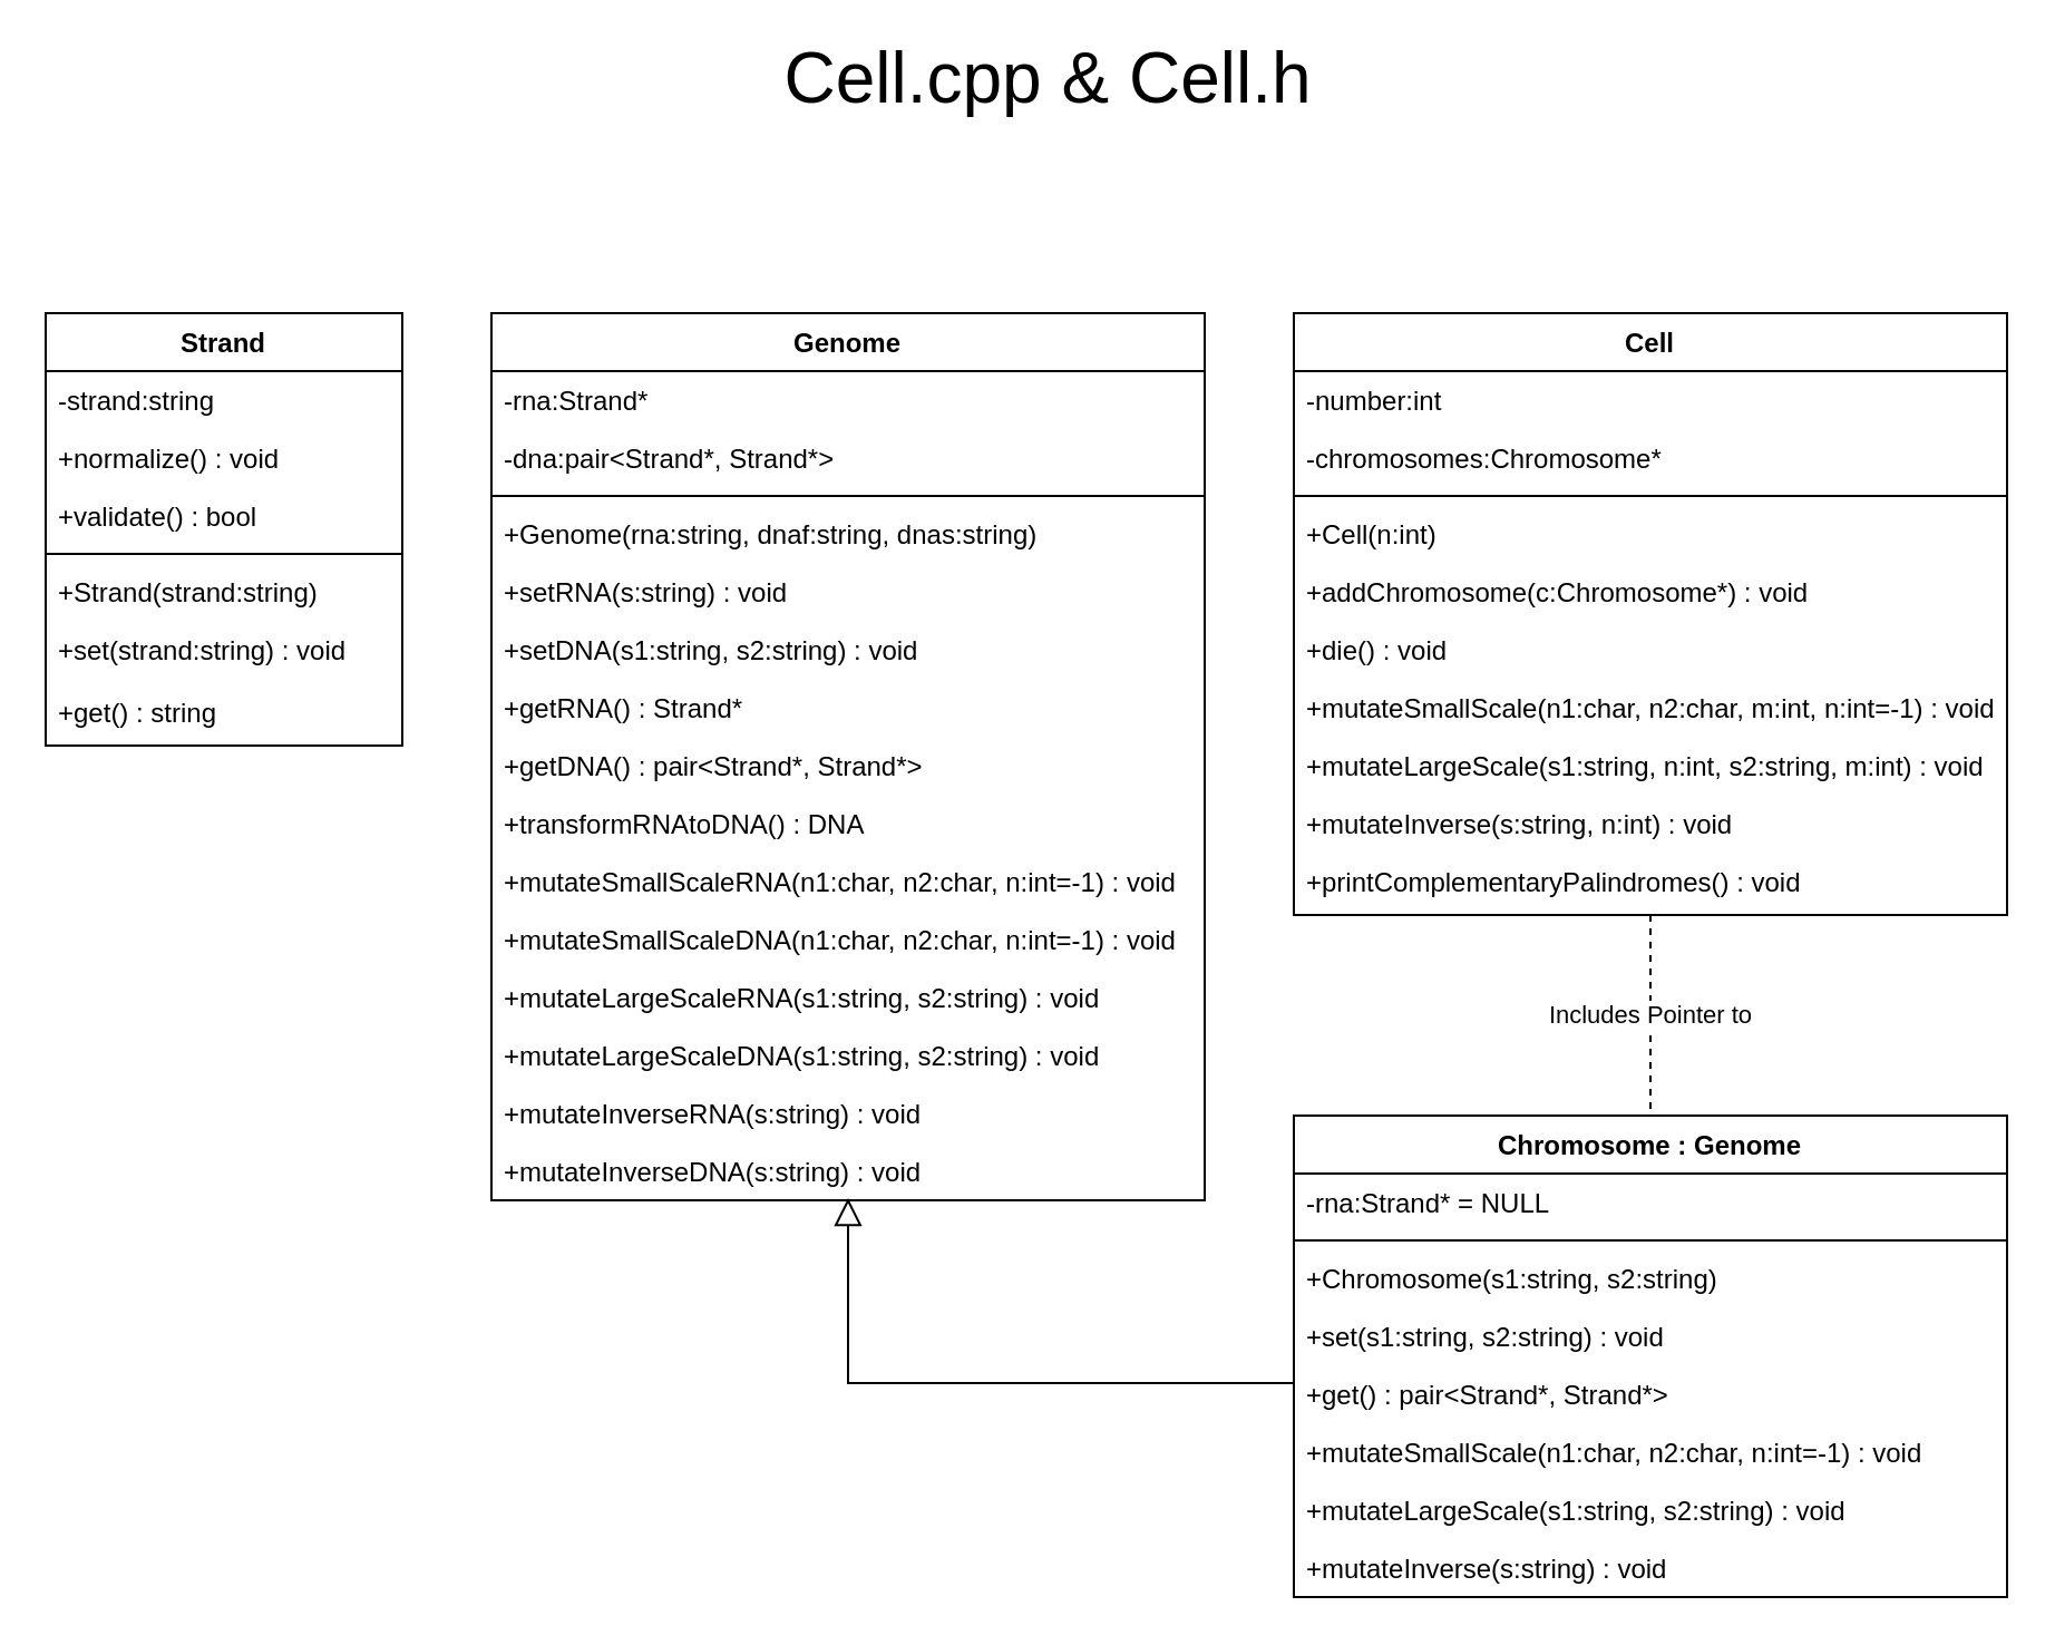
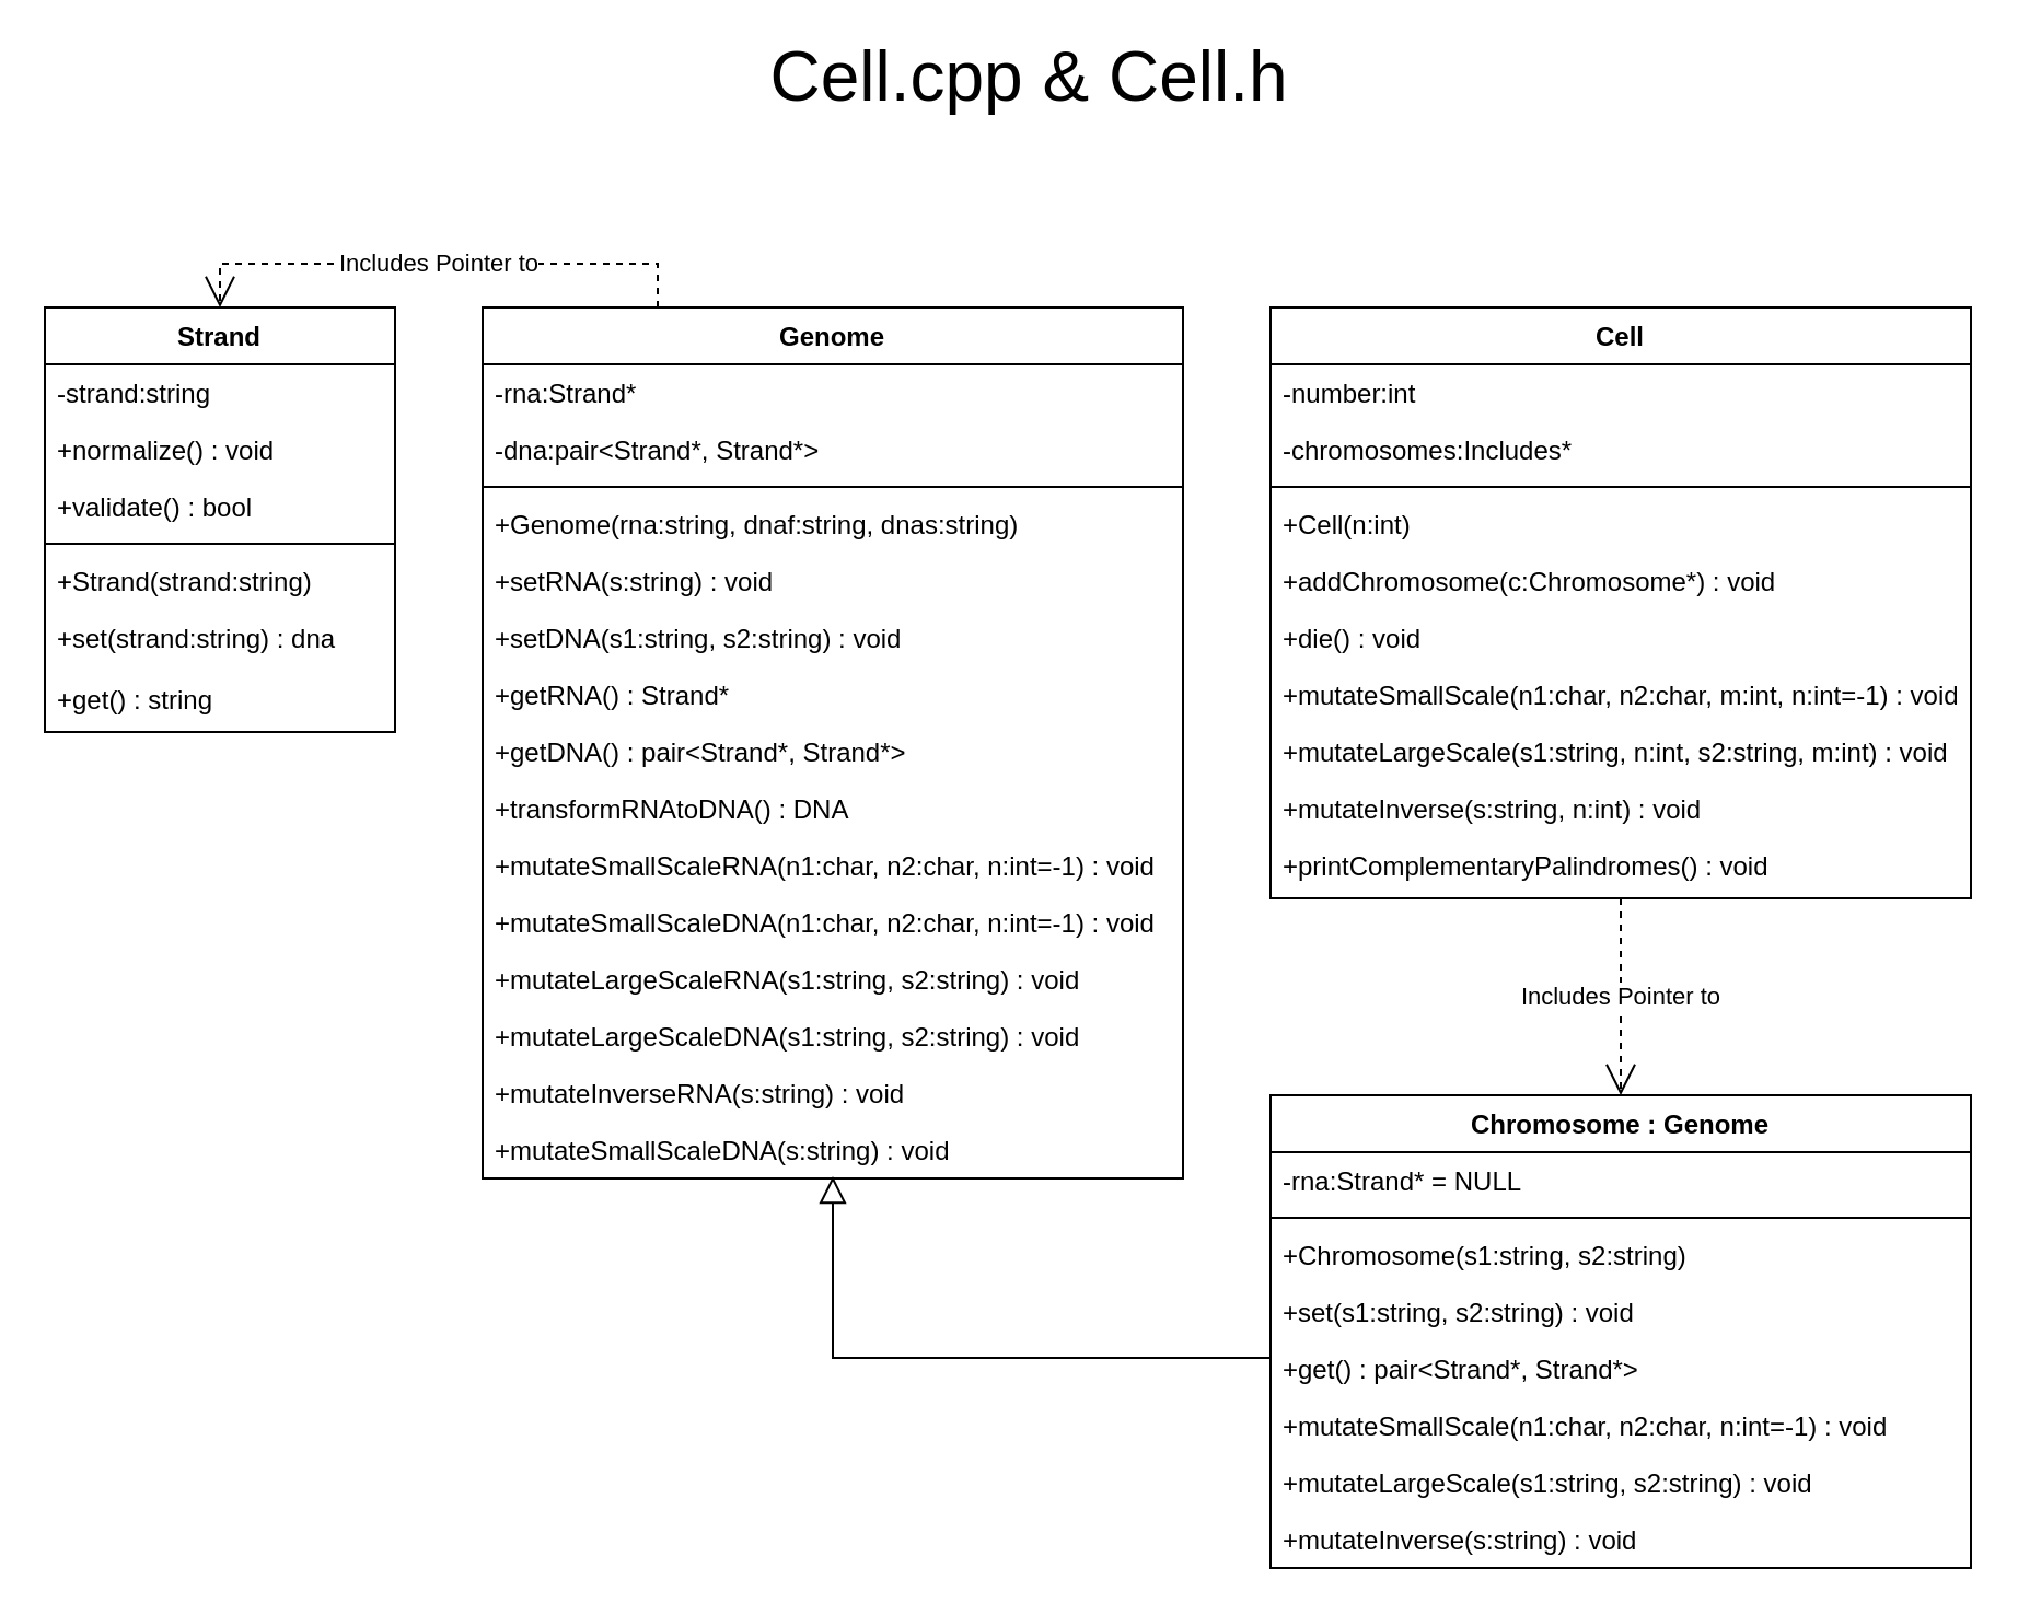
+ <mxCell id="47" value="Includes Pointer to" style="endArrow=open;endSize=12;dashed=1;html=1;rounded=0;exitX=0.25;exitY=0;exitDx=0;exitDy=0;entryX=0.5;entryY=0;entryDx=0;entryDy=0;" parent="1" source="2" target="28" edge="1"><mxGeometry width="160" relative="1" as="geometry"><mxPoint x="0" y="440" as="sourcePoint" /><mxPoint x="90" y="130" as="targetPoint" /><Array as="points"><mxPoint x="300" y="120" /><mxPoint x="100" y="120" /></Array></mxGeometry></mxCell>
- <mxCell id="38" value="-chromosomes:Chromosome*" style="text;align=left;verticalAlign=top;spacingLeft=4;spacingRight=4;overflow=hidden;rotatable=0;points=[[0,0.5],[1,0.5]];portConstraint=eastwest;" parent="36" vertex="1"><mxGeometry y="52" width="320" height="26" as="geometry" /></mxCell>
+ <mxCell id="38" value="-chromosomes:Includes*" style="text;align=left;verticalAlign=top;spacingLeft=4;spacingRight=4;overflow=hidden;rotatable=0;points=[[0,0.5],[1,0.5]];portConstraint=eastwest;" parent="36" vertex="1"><mxGeometry y="52" width="320" height="26" as="geometry" /></mxCell>
- <mxCell id="34" value="+set(strand:string) : void" style="text;align=left;verticalAlign=top;spacingLeft=4;spacingRight=4;overflow=hidden;rotatable=0;points=[[0,0.5],[1,0.5]];portConstraint=eastwest;" parent="28" vertex="1"><mxGeometry y="138" width="160" height="28" as="geometry" /></mxCell>
+ <mxCell id="34" value="+set(strand:string) : dna" style="text;align=left;verticalAlign=top;spacingLeft=4;spacingRight=4;overflow=hidden;rotatable=0;points=[[0,0.5],[1,0.5]];portConstraint=eastwest;" parent="28" vertex="1"><mxGeometry y="138" width="160" height="28" as="geometry" /></mxCell>
- <mxCell id="48" value="Includes Pointer to" style="endArrow=none;endSize=12;dashed=1;html=1;rounded=0;entryX=0.5;entryY=0;entryDx=0;entryDy=0;exitX=0.5;exitY=1;exitDx=0;exitDy=0;" parent="1" source="36" target="18" edge="1"><mxGeometry width="160" relative="1" as="geometry"><mxPoint x="760" y="110" as="sourcePoint" /><mxPoint x="430" y="120" as="targetPoint" /><Array as="points"><mxPoint x="740" y="470" /></Array></mxGeometry></mxCell>
+ <mxCell id="48" value="Includes Pointer to" style="endArrow=open;endSize=12;dashed=1;html=1;rounded=0;entryX=0.5;entryY=0;entryDx=0;entryDy=0;exitX=0.5;exitY=1;exitDx=0;exitDy=0;" parent="1" source="36" target="18" edge="1"><mxGeometry width="160" relative="1" as="geometry"><mxPoint x="760" y="110" as="sourcePoint" /><mxPoint x="430" y="120" as="targetPoint" /><Array as="points"><mxPoint x="740" y="470" /></Array></mxGeometry></mxCell>
- <mxCell id="17" value="+mutateInverseDNA(s:string) : void" style="text;align=left;verticalAlign=top;spacingLeft=4;spacingRight=4;overflow=hidden;rotatable=0;points=[[0,0.5],[1,0.5]];portConstraint=eastwest;" parent="2" vertex="1"><mxGeometry y="372" width="320" height="26" as="geometry" /></mxCell>
+ <mxCell id="17" value="+mutateSmallScaleDNA(s:string) : void" style="text;align=left;verticalAlign=top;spacingLeft=4;spacingRight=4;overflow=hidden;rotatable=0;points=[[0,0.5],[1,0.5]];portConstraint=eastwest;" parent="2" vertex="1"><mxGeometry y="372" width="320" height="26" as="geometry" /></mxCell>
